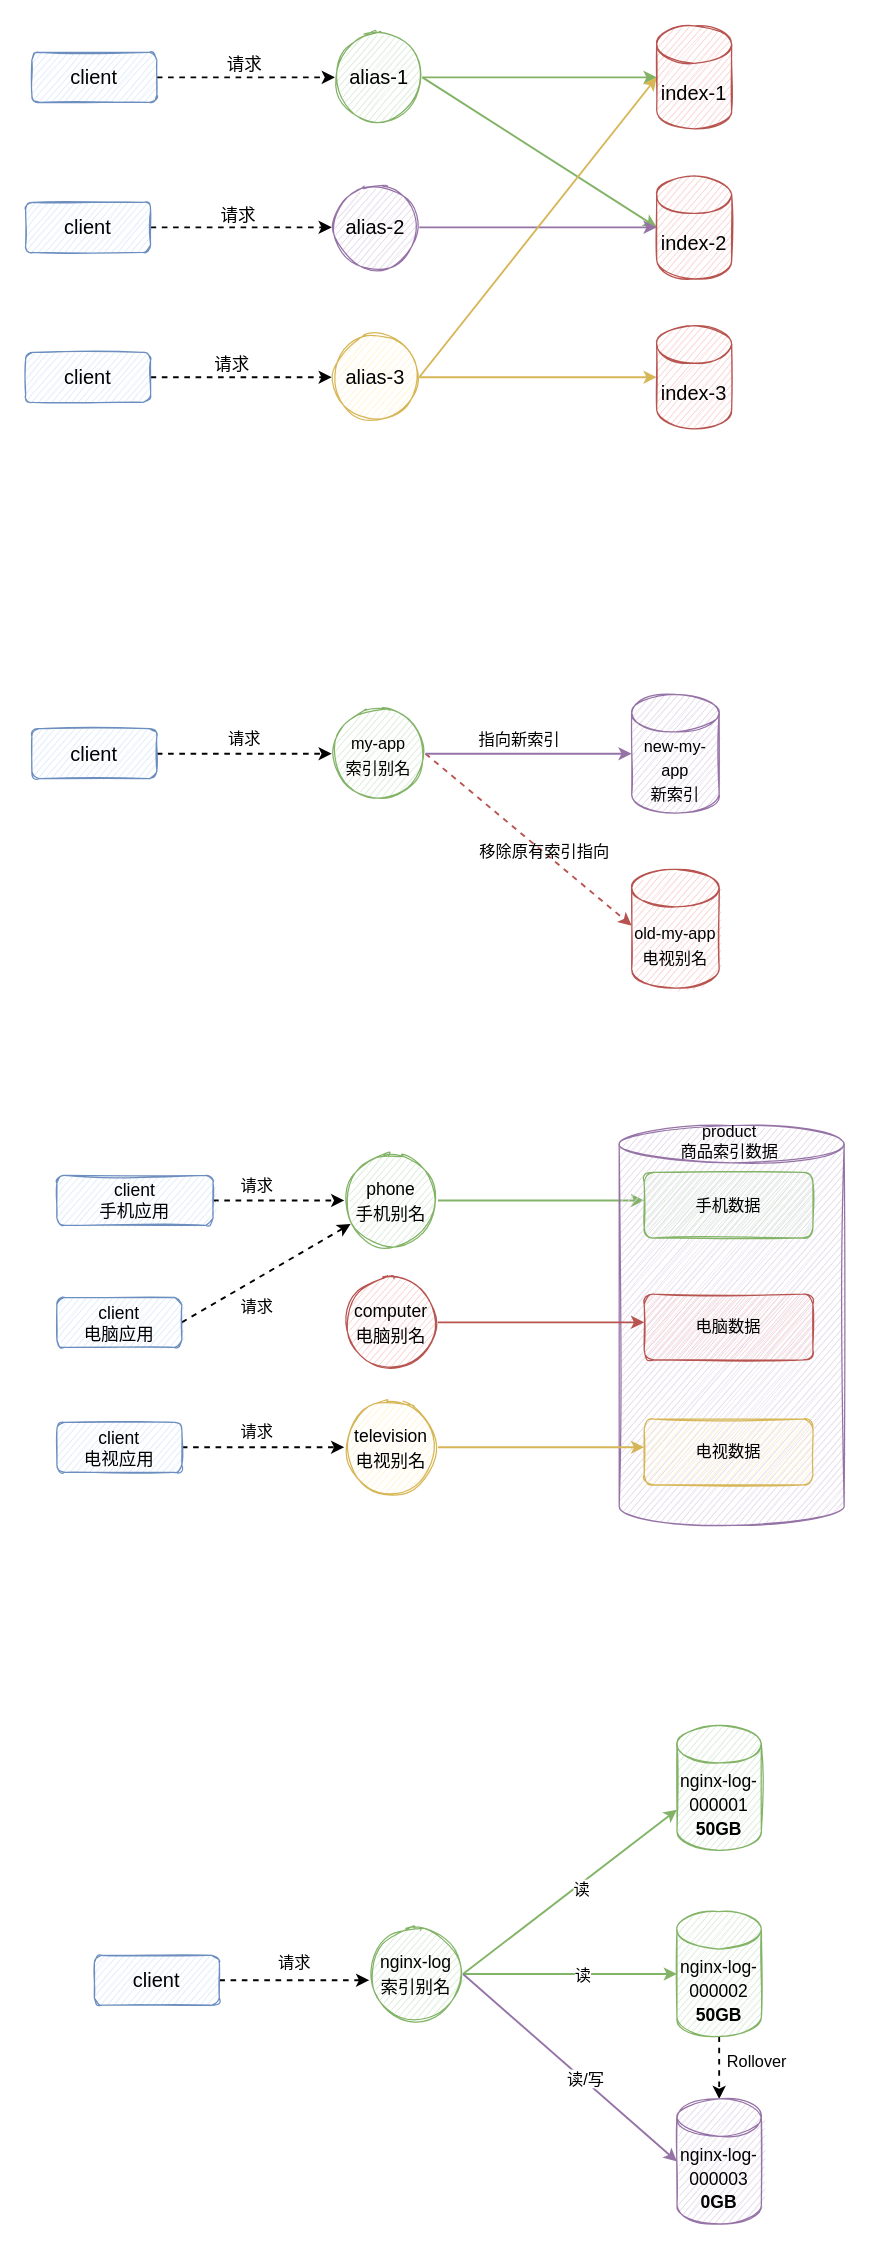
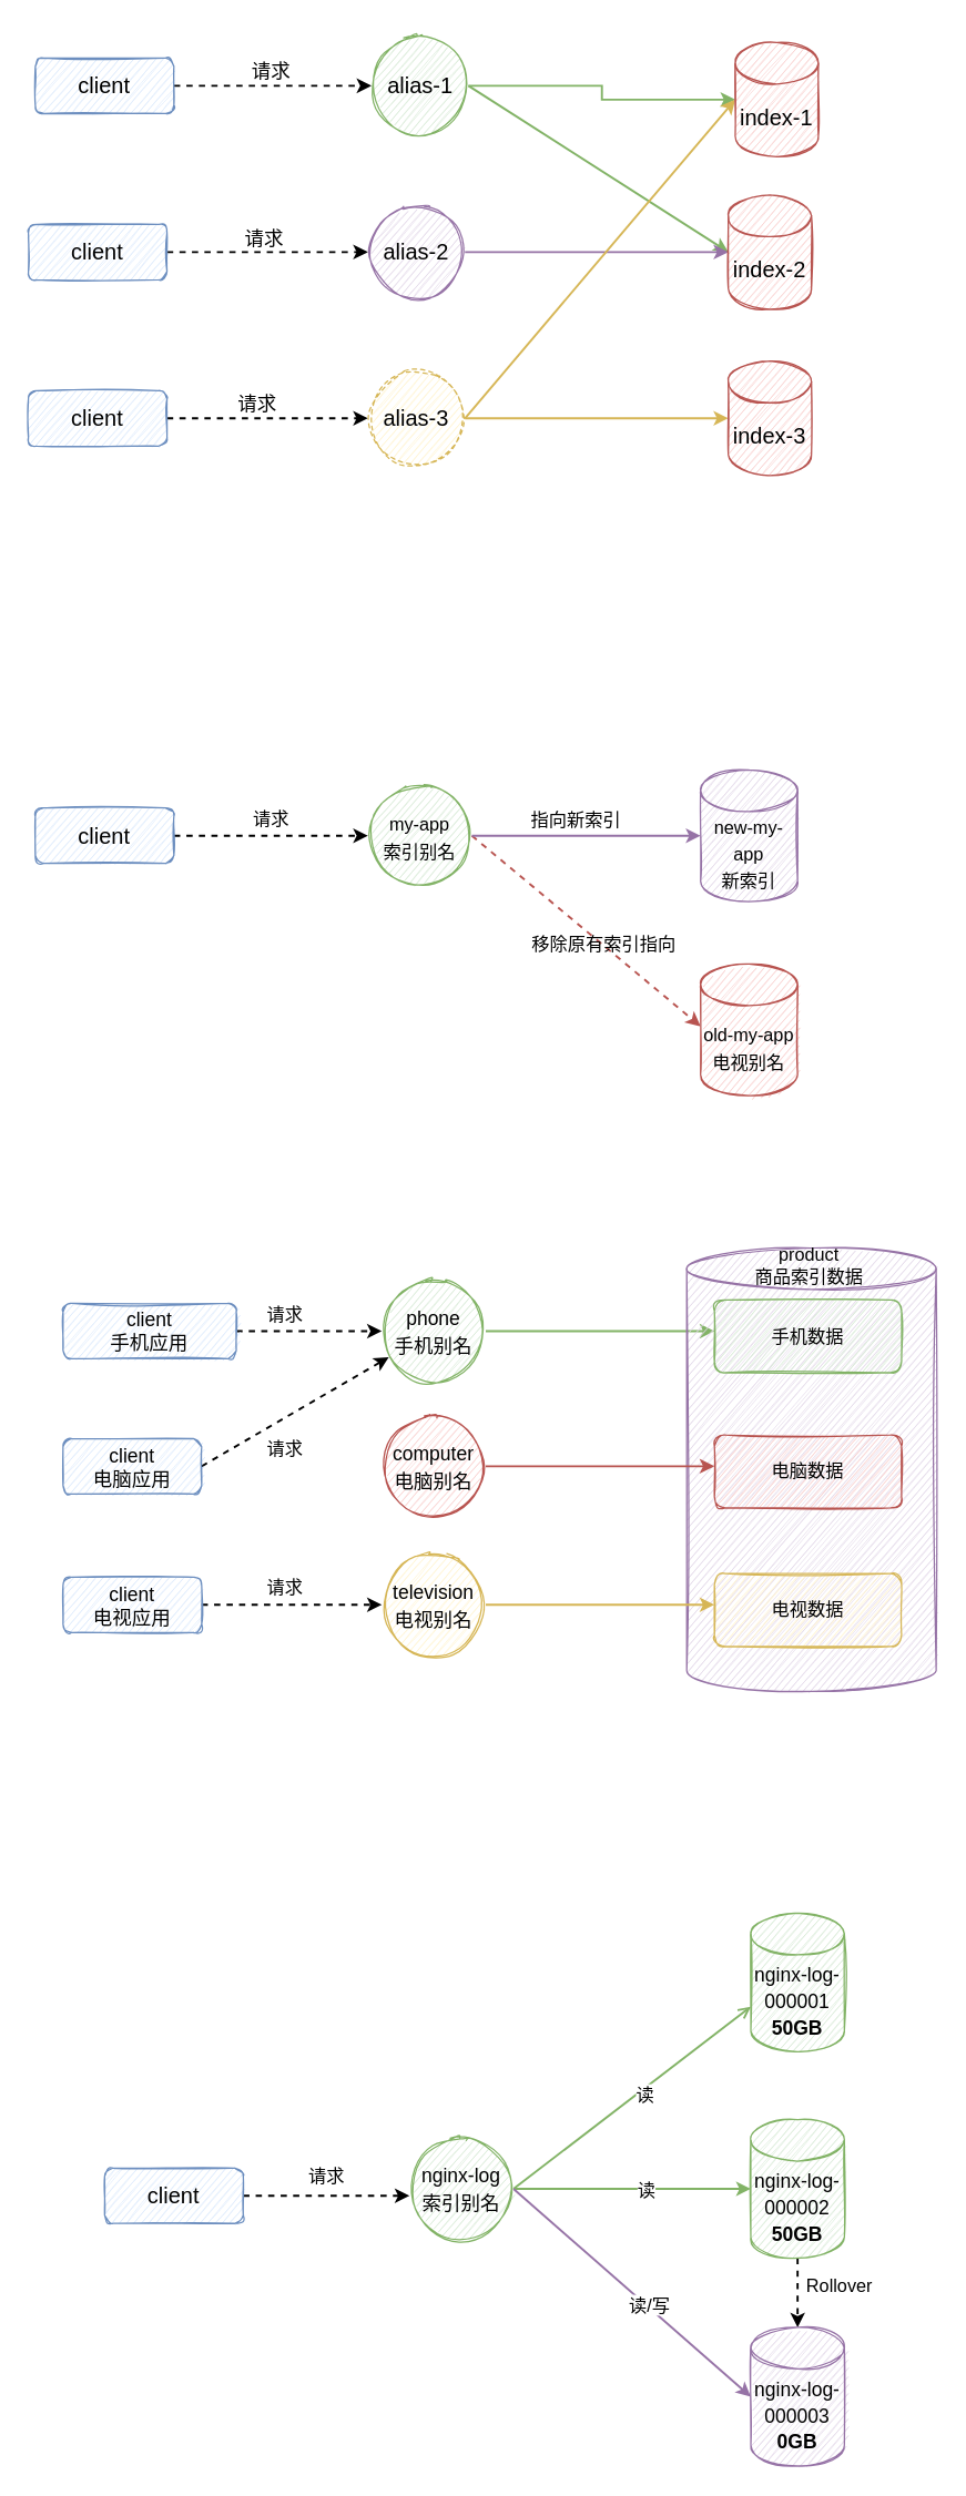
- <mxCell id="16" value="index-1" style="shape=cylinder3;whiteSpace=wrap;html=1;boundedLbl=1;backgroundOutline=1;size=15;sketch=1;fontSize=16;fillColor=#f8cecc;strokeColor=#b85450;" parent="1" vertex="1"><mxGeometry x="525" y="20" width="60" height="82.5" as="geometry" /></mxCell>
+ <mxCell id="16" value="index-1" style="shape=cylinder3;whiteSpace=wrap;html=1;boundedLbl=1;backgroundOutline=1;size=15;sketch=1;fontSize=16;fillColor=#f8cecc;strokeColor=#b85450;" parent="1" vertex="1"><mxGeometry x="530" y="30" width="60" height="82.5" as="geometry" /></mxCell>
- <mxCell id="15" value="alias-3" style="ellipse;whiteSpace=wrap;html=1;aspect=fixed;fontSize=16;fillColor=#fff2cc;strokeColor=#d6b656;sketch=1;" parent="1" vertex="1"><mxGeometry x="265" y="266.25" width="70" height="70" as="geometry" /></mxCell>
+ <mxCell id="15" value="alias-3" style="ellipse;whiteSpace=wrap;html=1;aspect=fixed;fontSize=16;fillColor=#fff2cc;strokeColor=#d6b656;sketch=1;dashed=1;" parent="1" vertex="1"><mxGeometry x="265" y="266.25" width="70" height="70" as="geometry" /></mxCell>
- <mxCell id="57" style="rounded=0;orthogonalLoop=1;jettySize=auto;html=1;exitX=1;exitY=0.5;exitDx=0;exitDy=0;entryX=0;entryY=0;entryDx=0;entryDy=67.5;entryPerimeter=0;fontSize=13;strokeWidth=1.5;fillColor=#d5e8d4;strokeColor=#82b366;" parent="1" source="63" target="52" edge="1"><mxGeometry relative="1" as="geometry" /></mxCell>
+ <mxCell id="57" style="rounded=0;orthogonalLoop=1;jettySize=auto;html=1;exitX=1;exitY=0.5;exitDx=0;exitDy=0;entryX=0;entryY=0;entryDx=0;entryDy=67.5;entryPerimeter=0;fontSize=13;strokeWidth=1.5;fillColor=#d5e8d4;strokeColor=#82b366;endArrow=open;" parent="1" source="63" target="52" edge="1"><mxGeometry relative="1" as="geometry" /></mxCell>
